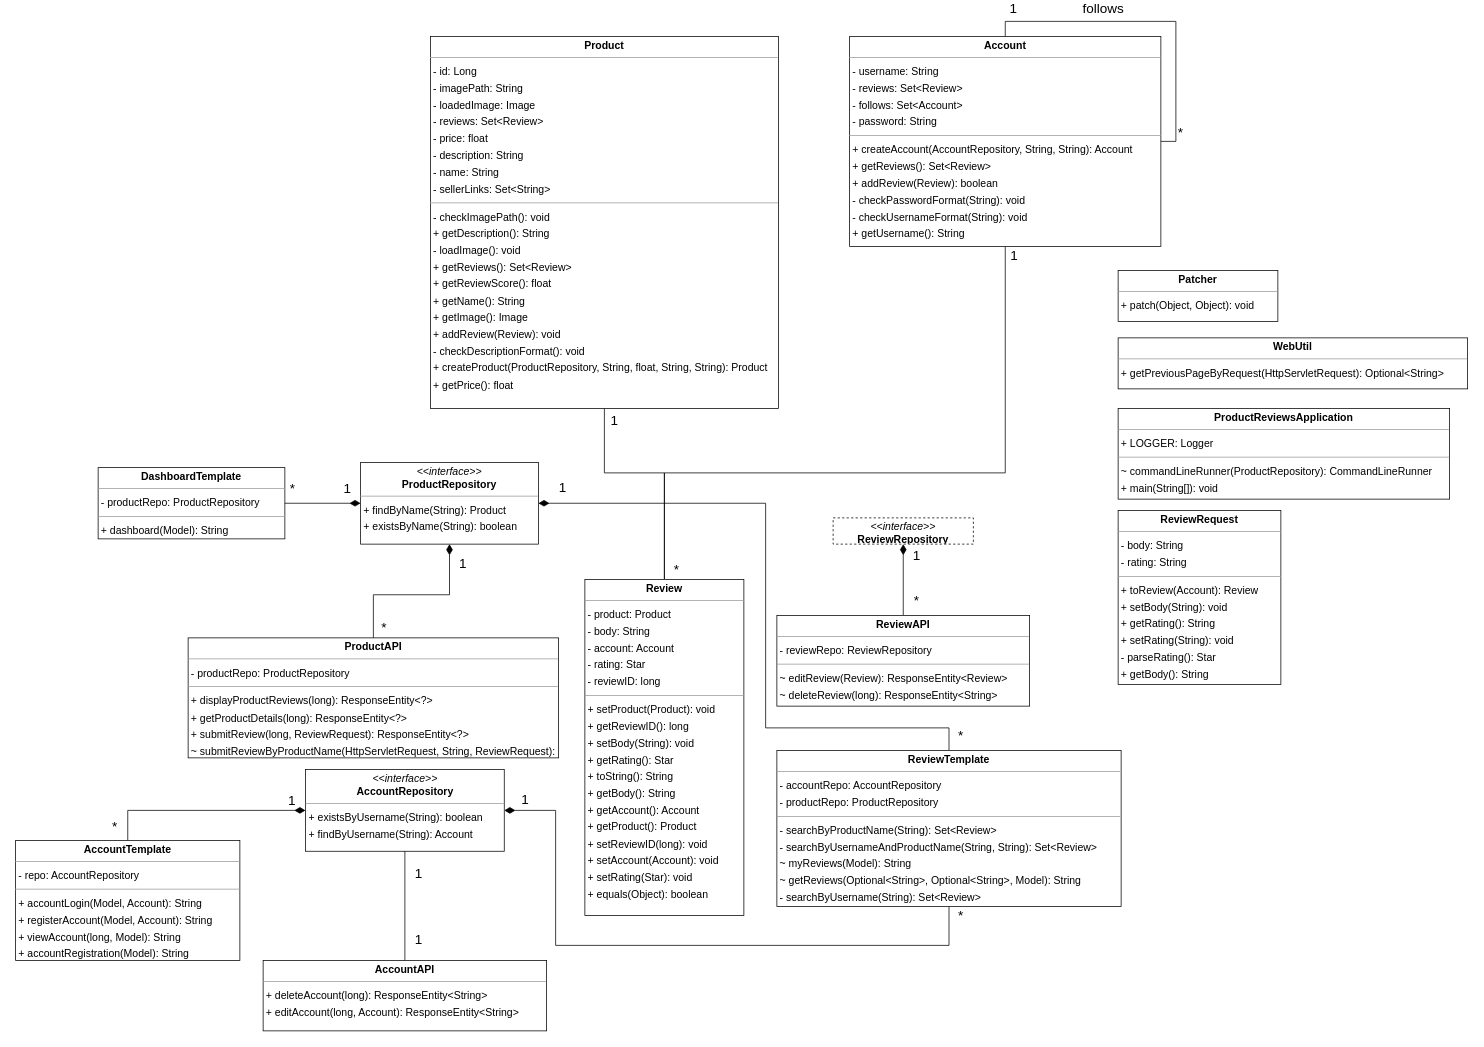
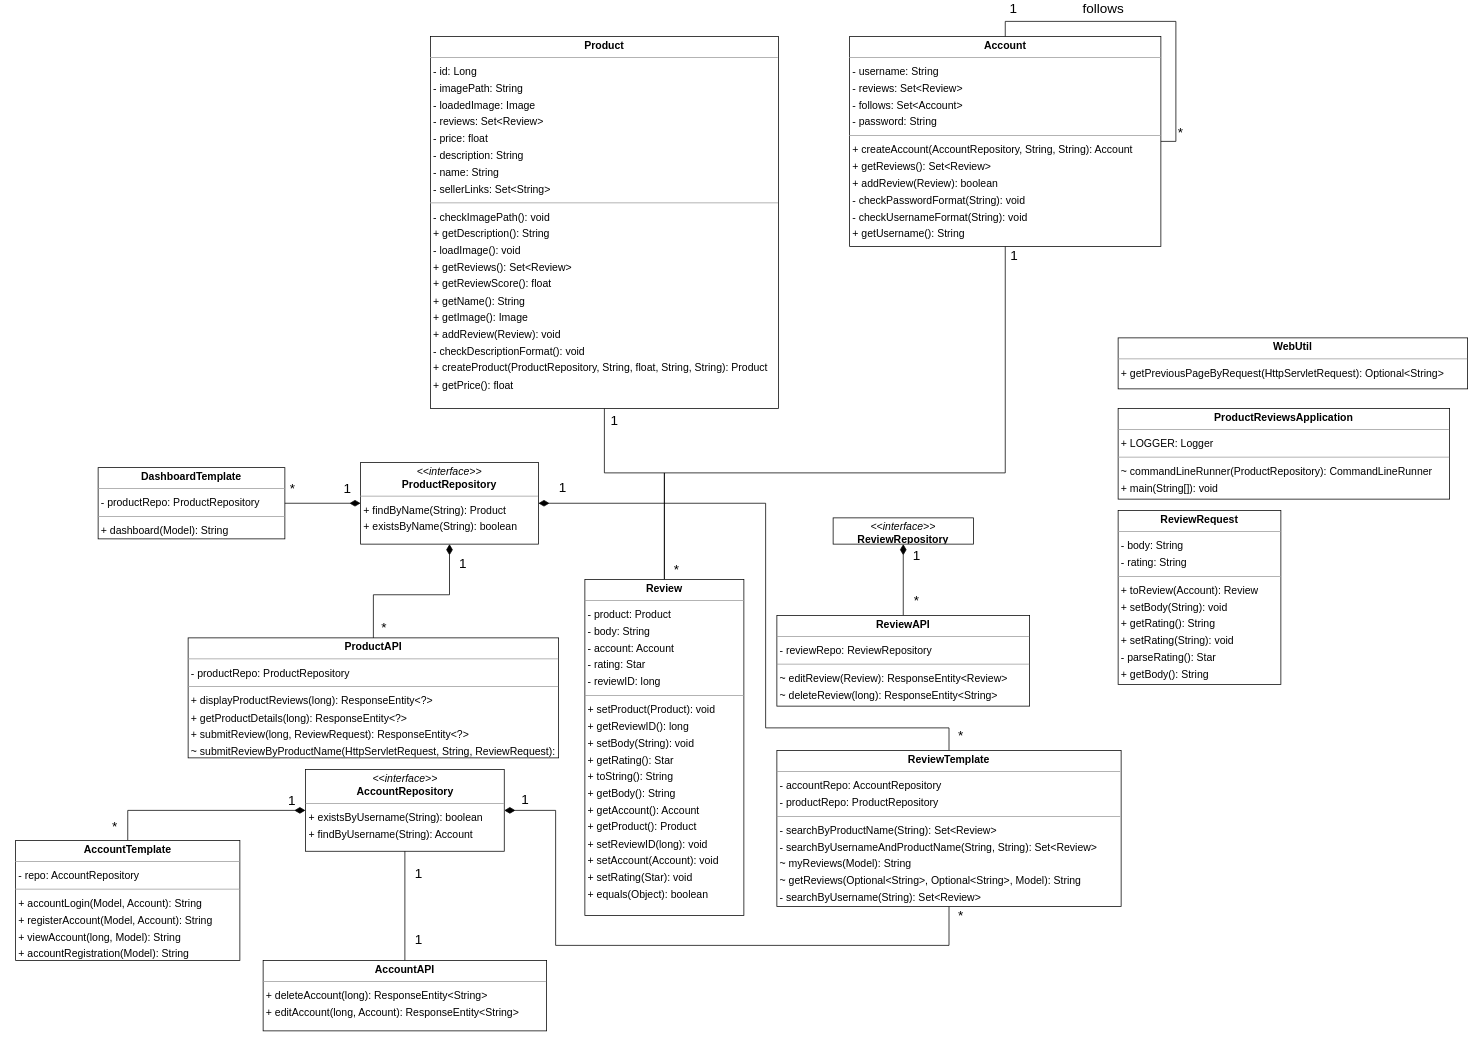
- <mxCell id="15" value="&lt;p style=&quot;margin:0px;margin-top:4px;text-align:center;&quot;&gt;&lt;b&gt;Patcher&lt;/b&gt;&lt;/p&gt;&lt;hr size=&quot;1&quot;/&gt;&lt;p style=&quot;margin:0 0 0 4px;line-height:1.6;&quot;&gt;+ patch(Object, Object): void&lt;/p&gt;" style="verticalAlign=top;align=left;overflow=fill;fontSize=14;fontFamily=Helvetica;html=1;rounded=0;shadow=0;comic=0;labelBackgroundColor=none;strokeWidth=1;" vertex="1" parent="1"><mxGeometry x="1490" y="332" width="213" height="68" as="geometry" /></mxCell>
- <mxCell id="29" value="&lt;p style=&quot;margin:0px;margin-top:4px;text-align:center;&quot;&gt;&lt;i&gt;&amp;lt;&amp;lt;interface&amp;gt;&amp;gt;&lt;/i&gt;&lt;br/&gt;&lt;b&gt;ReviewRepository&lt;/b&gt;&lt;/p&gt;&lt;hr size=&quot;1&quot;/&gt;" style="verticalAlign=top;align=left;overflow=fill;fontSize=14;fontFamily=Helvetica;html=1;rounded=0;shadow=0;comic=0;labelBackgroundColor=none;strokeWidth=1;dashed=1;" vertex="1" parent="1"><mxGeometry x="1110" y="662" width="187" height="35" as="geometry" /></mxCell>
+ <mxCell id="29" value="&lt;p style=&quot;margin:0px;margin-top:4px;text-align:center;&quot;&gt;&lt;i&gt;&amp;lt;&amp;lt;interface&amp;gt;&amp;gt;&lt;/i&gt;&lt;br/&gt;&lt;b&gt;ReviewRepository&lt;/b&gt;&lt;/p&gt;&lt;hr size=&quot;1&quot;/&gt;" style="verticalAlign=top;align=left;overflow=fill;fontSize=14;fontFamily=Helvetica;html=1;rounded=0;shadow=0;comic=0;labelBackgroundColor=none;strokeWidth=1;" vertex="1" parent="1"><mxGeometry x="1110" y="662" width="187" height="35" as="geometry" /></mxCell>
